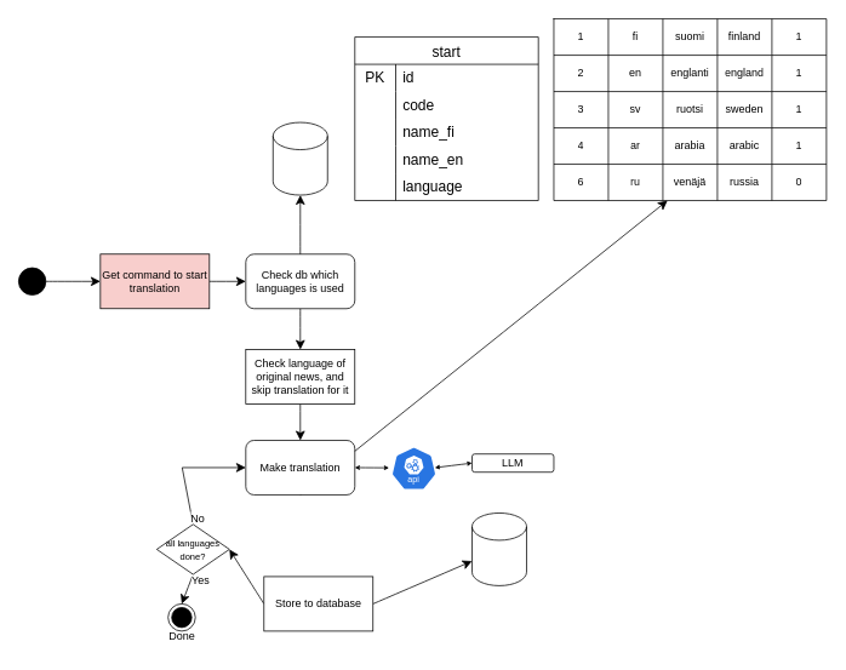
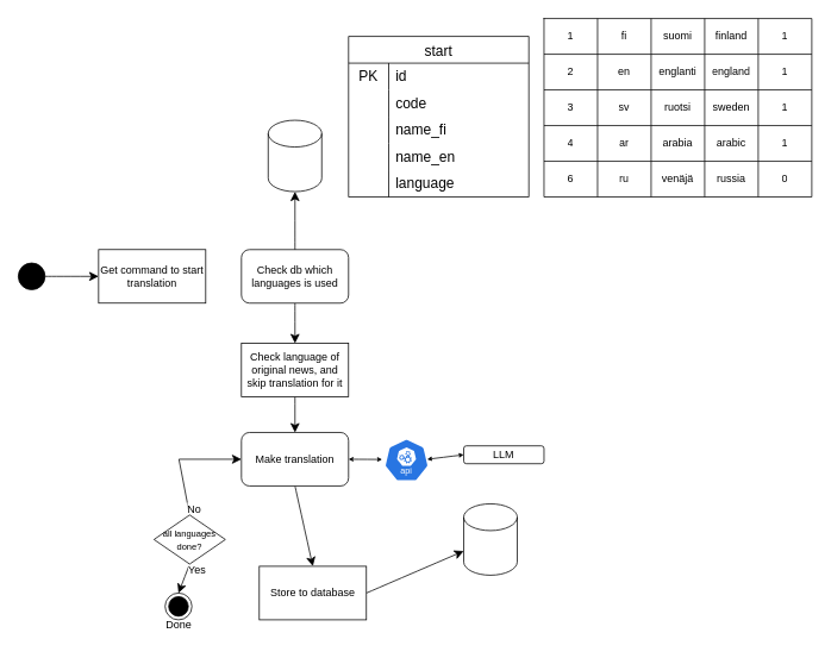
- <mxCell id="50" value="Get command to start translation" style="rounded=0;whiteSpace=wrap;html=1;fillColor=#f8cecc;" vertex="1" parent="1"><mxGeometry x="110" y="279" width="120" height="60" as="geometry" /></mxCell>
+ <mxCell id="50" value="Get command to start translation" style="rounded=0;whiteSpace=wrap;html=1;" vertex="1" parent="1"><mxGeometry x="110" y="279" width="120" height="60" as="geometry" /></mxCell>
- <mxCell id="49" style="edgeStyle=none;curved=1;rounded=0;orthogonalLoop=1;jettySize=auto;html=1;exitX=1;exitY=0.5;exitDx=0;exitDy=0;entryX=0;entryY=0.5;entryDx=0;entryDy=0;fontSize=12;startSize=8;endSize=8;" edge="1" parent="1" source="50" target="54"><mxGeometry relative="1" as="geometry" /></mxCell>
- <mxCell id="58" style="edgeStyle=none;curved=1;rounded=0;orthogonalLoop=1;jettySize=auto;html=1;exitX=0.5;exitY=1;exitDx=0;exitDy=0;fontSize=12;startSize=8;endSize=8;" edge="1" parent="1" source="59" target="46"><mxGeometry relative="1" as="geometry" /></mxCell>
+ <mxCell id="58" style="edgeStyle=none;curved=1;rounded=0;orthogonalLoop=1;jettySize=auto;html=1;exitX=0.5;exitY=1;exitDx=0;exitDy=0;entryX=0.5;entryY=0;entryDx=0;entryDy=0;fontSize=12;startSize=8;endSize=8;" edge="1" parent="1" source="59" target="69"><mxGeometry relative="1" as="geometry" /></mxCell>
- <mxCell id="68" style="edgeStyle=none;curved=1;rounded=0;orthogonalLoop=1;jettySize=auto;html=1;exitX=0;exitY=0.5;exitDx=0;exitDy=0;entryX=1;entryY=0.5;entryDx=0;entryDy=0;fontSize=12;startSize=8;endSize=8;" edge="1" parent="1" source="69" target="75"><mxGeometry relative="1" as="geometry" /></mxCell>
